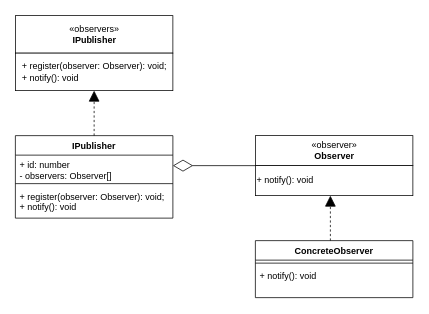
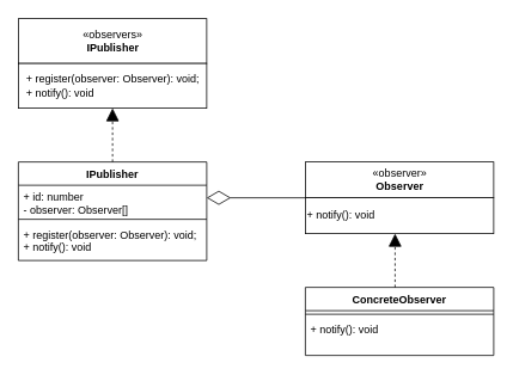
- <mxCell id="6" value="+ id: number&#10;- observers: Observer[]" style="text;strokeColor=none;fillColor=none;align=left;verticalAlign=top;spacingLeft=4;spacingRight=4;overflow=hidden;rotatable=0;points=[[0,0.5],[1,0.5]];portConstraint=eastwest;" vertex="1" parent="5"><mxGeometry y="26" width="210" height="34" as="geometry" /></mxCell>
+ <mxCell id="6" value="+ id: number&#10;- observer: Observer[]" style="text;strokeColor=none;fillColor=none;align=left;verticalAlign=top;spacingLeft=4;spacingRight=4;overflow=hidden;rotatable=0;points=[[0,0.5],[1,0.5]];portConstraint=eastwest;" vertex="1" parent="5"><mxGeometry y="26" width="210" height="34" as="geometry" /></mxCell>
